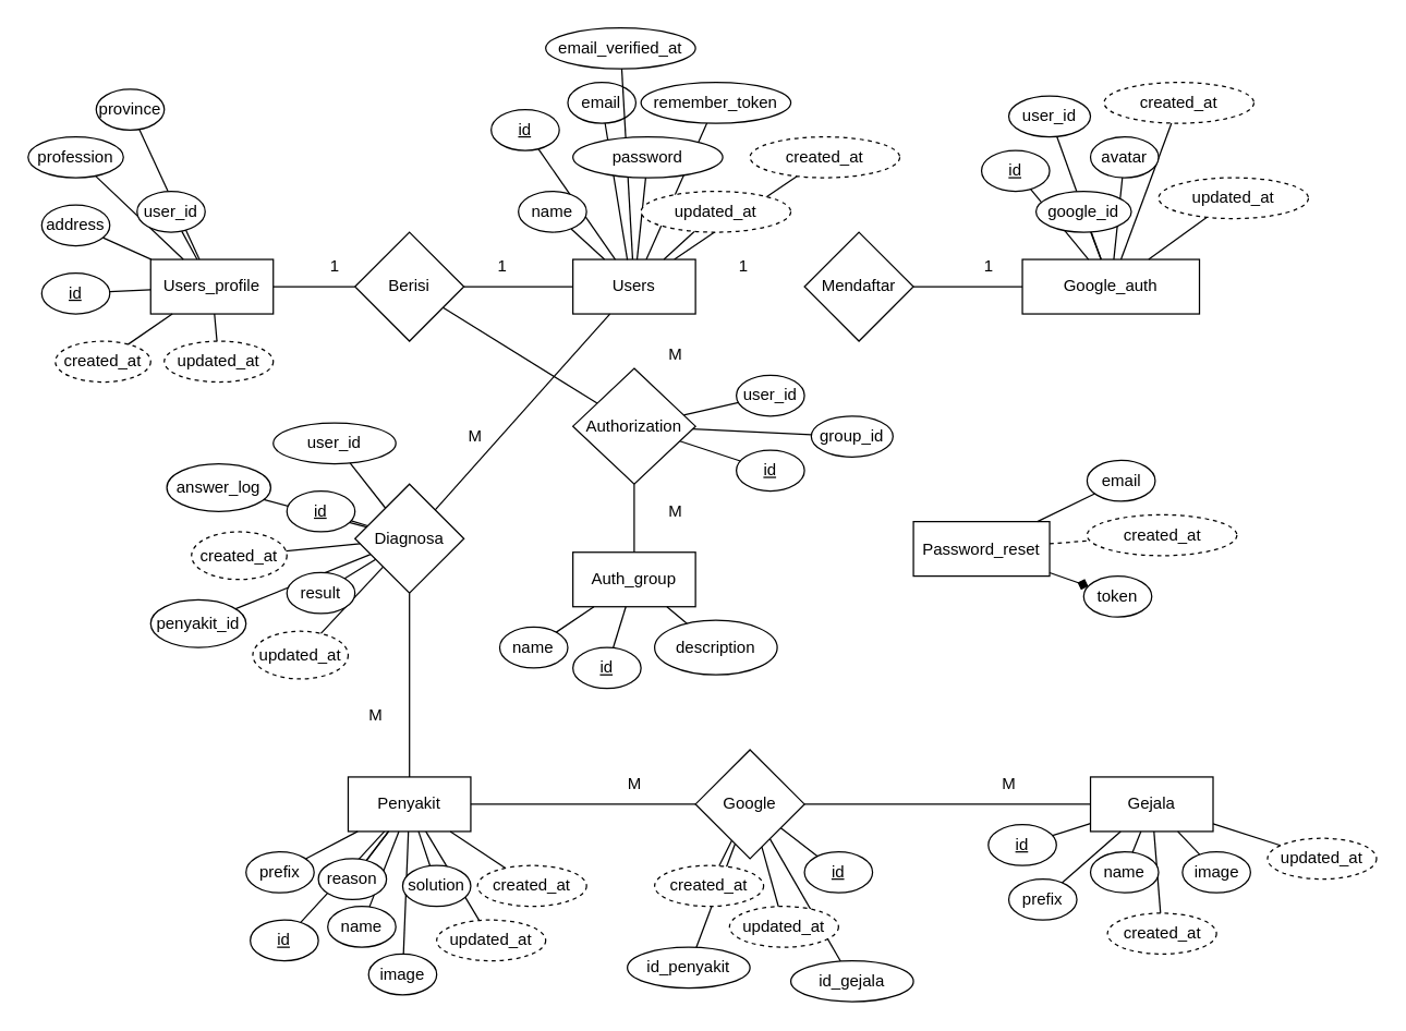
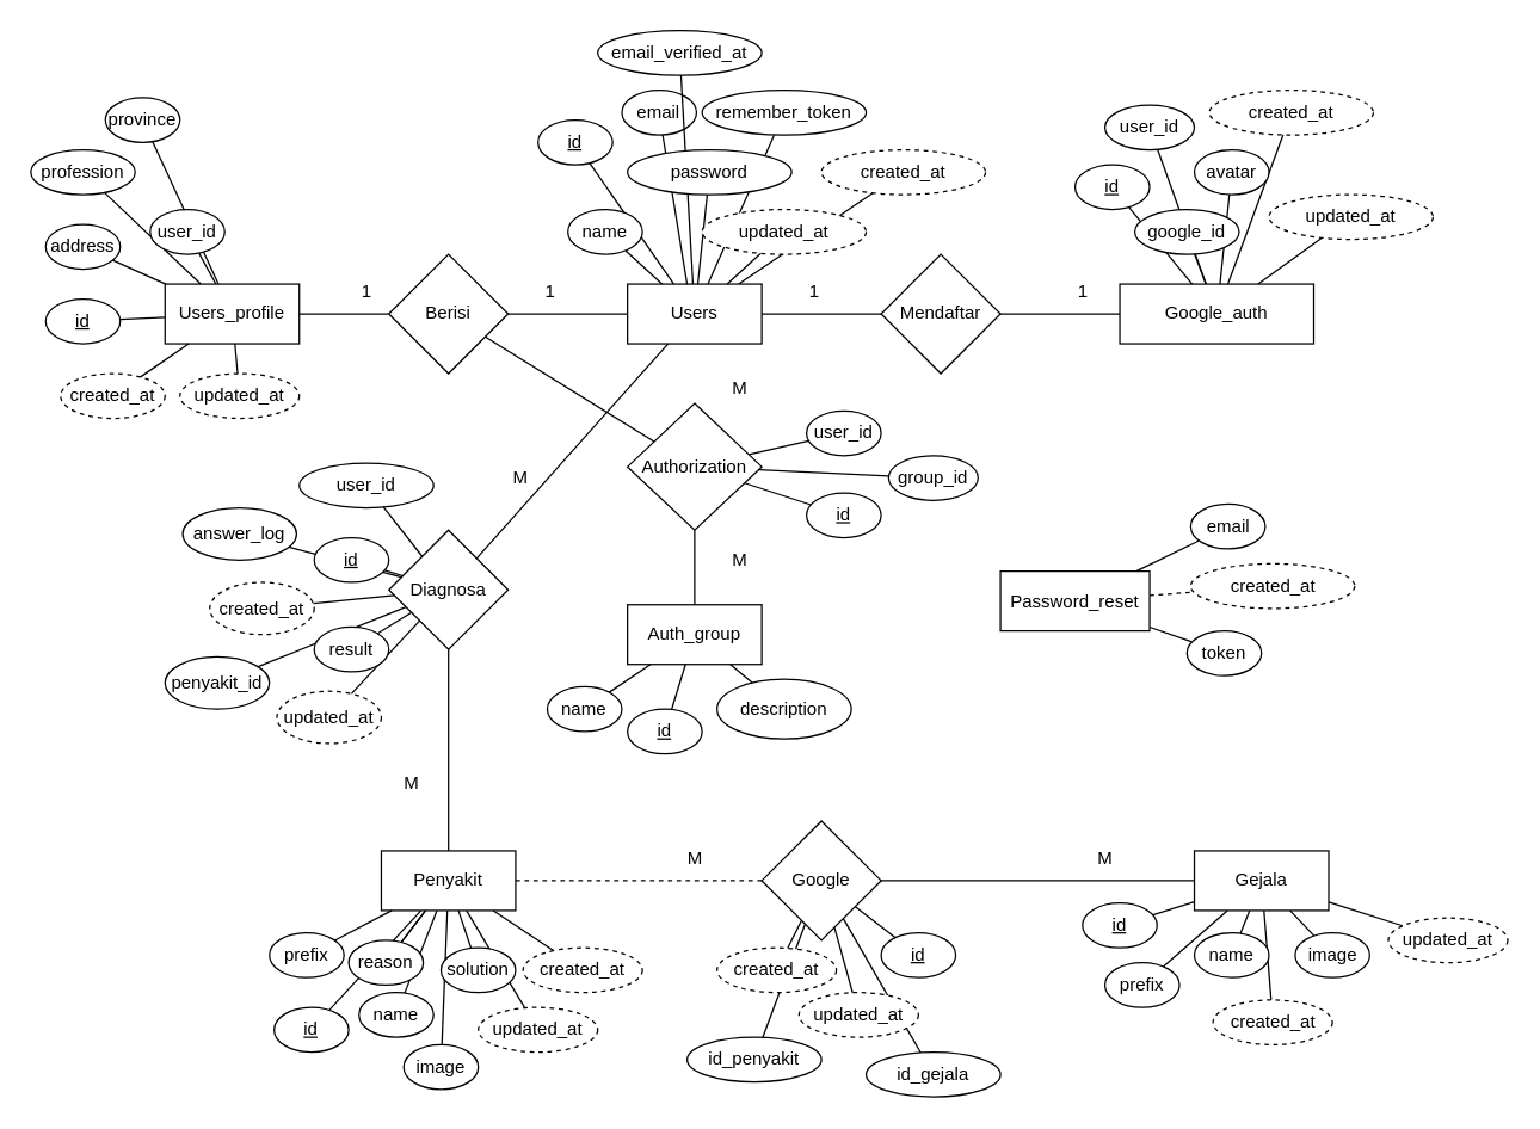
+ <mxCell id="77" value="" style="endArrow=none;html=1;strokeColor=default;" parent="1" source="76" target="12" edge="1"><mxGeometry width="50" height="50" relative="1" as="geometry"><mxPoint x="650" y="330" as="sourcePoint" /><mxPoint x="700" y="280" as="targetPoint" /></mxGeometry></mxCell>
- <mxCell id="44" value="" style="endArrow=diamond;html=1;strokeColor=default;" parent="1" source="40" target="41" edge="1"><mxGeometry width="50" height="50" relative="1" as="geometry"><mxPoint x="555" y="422.5" as="sourcePoint" /><mxPoint x="595" y="372.5" as="targetPoint" /></mxGeometry></mxCell>
+ <mxCell id="44" value="" style="endArrow=none;html=1;strokeColor=default;" parent="1" source="40" target="41" edge="1"><mxGeometry width="50" height="50" relative="1" as="geometry"><mxPoint x="555" y="422.5" as="sourcePoint" /><mxPoint x="595" y="372.5" as="targetPoint" /></mxGeometry></mxCell>
- <mxCell id="81" value="" style="endArrow=none;html=1;strokeColor=default;" parent="1" source="79" target="46" edge="1"><mxGeometry width="50" height="50" relative="1" as="geometry"><mxPoint x="990" y="900" as="sourcePoint" /><mxPoint x="1040" y="850" as="targetPoint" /></mxGeometry></mxCell>
+ <mxCell id="81" value="" style="endArrow=none;html=1;strokeColor=default;dashed=1;" parent="1" source="79" target="46" edge="1"><mxGeometry width="50" height="50" relative="1" as="geometry"><mxPoint x="990" y="900" as="sourcePoint" /><mxPoint x="1040" y="850" as="targetPoint" /></mxGeometry></mxCell>
